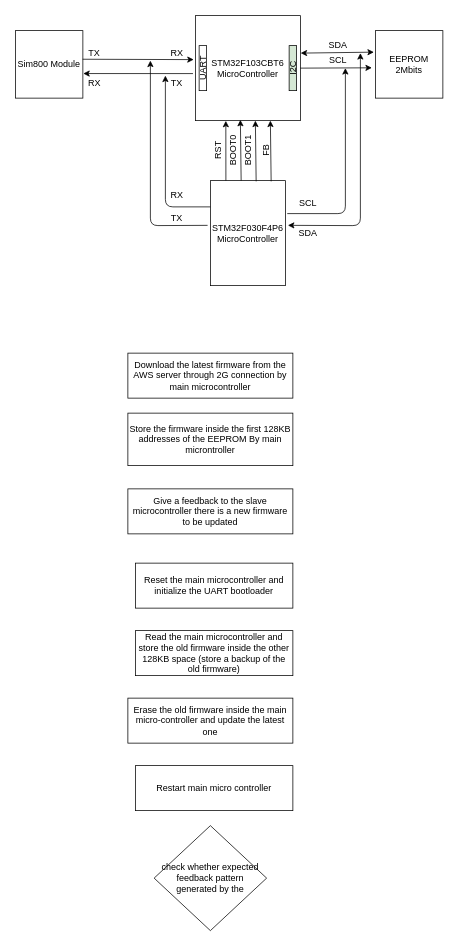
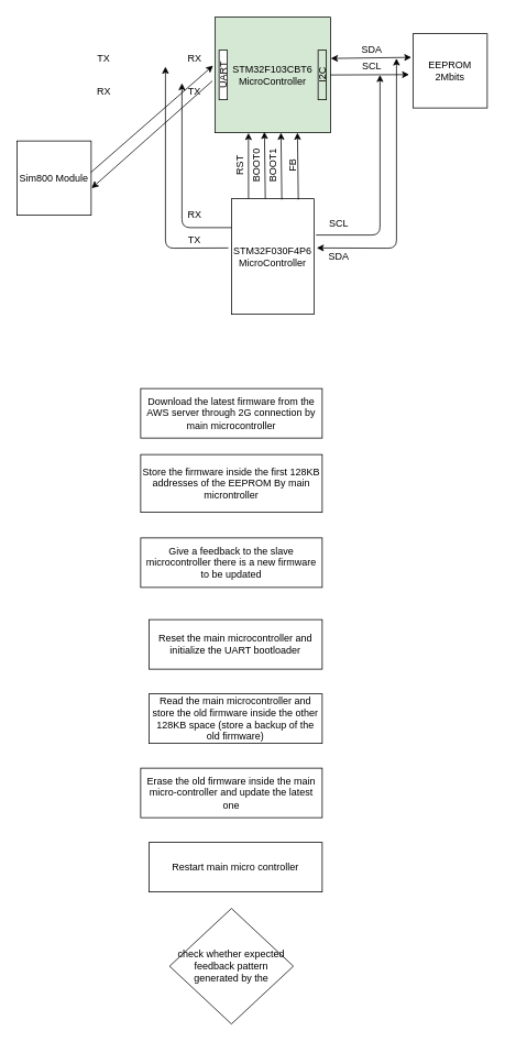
- <mxCell id="4" value="Sim800 Module" style="whiteSpace=wrap;html=1;aspect=fixed;" vertex="1" parent="1"><mxGeometry x="20" y="40" width="90" height="90" as="geometry" /></mxCell>
+ <mxCell id="4" value="Sim800 Module" style="whiteSpace=wrap;html=1;aspect=fixed;" vertex="1" parent="1"><mxGeometry x="20" y="170" width="90" height="90" as="geometry" /></mxCell>
- <mxCell id="2" value="&lt;div&gt;STM32F103CBT6&lt;/div&gt;&lt;div&gt;MicroController&lt;br&gt;&lt;/div&gt;" style="whiteSpace=wrap;html=1;aspect=fixed;" vertex="1" parent="1"><mxGeometry x="260" y="20" width="140" height="140" as="geometry" /></mxCell>
+ <mxCell id="2" value="&lt;div&gt;STM32F103CBT6&lt;/div&gt;&lt;div&gt;MicroController&lt;br&gt;&lt;/div&gt;" style="whiteSpace=wrap;html=1;aspect=fixed;fillColor=#d5e8d4;" vertex="1" parent="1"><mxGeometry x="260" y="20" width="140" height="140" as="geometry" /></mxCell>
